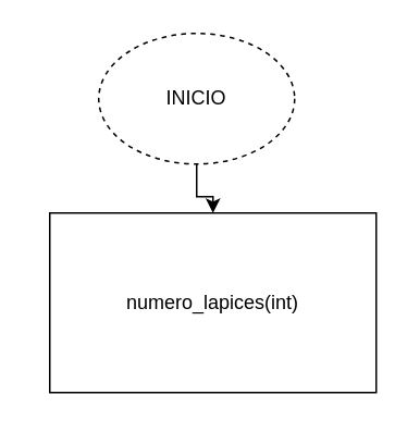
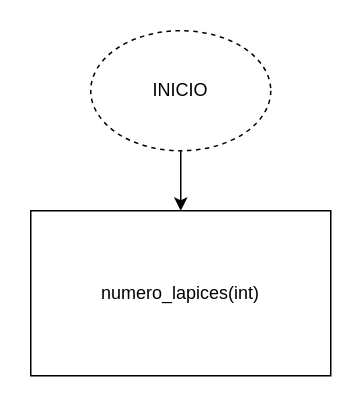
- <mxCell id="4" value="numero_lapices(int)" style="rounded=0;whiteSpace=wrap;html=1;" vertex="1" parent="1"><mxGeometry x="30" y="130" width="200" height="110" as="geometry" /></mxCell>
+ <mxCell id="4" value="numero_lapices(int)" style="rounded=0;whiteSpace=wrap;html=1;" vertex="1" parent="1"><mxGeometry x="20" y="140" width="200" height="110" as="geometry" /></mxCell>
